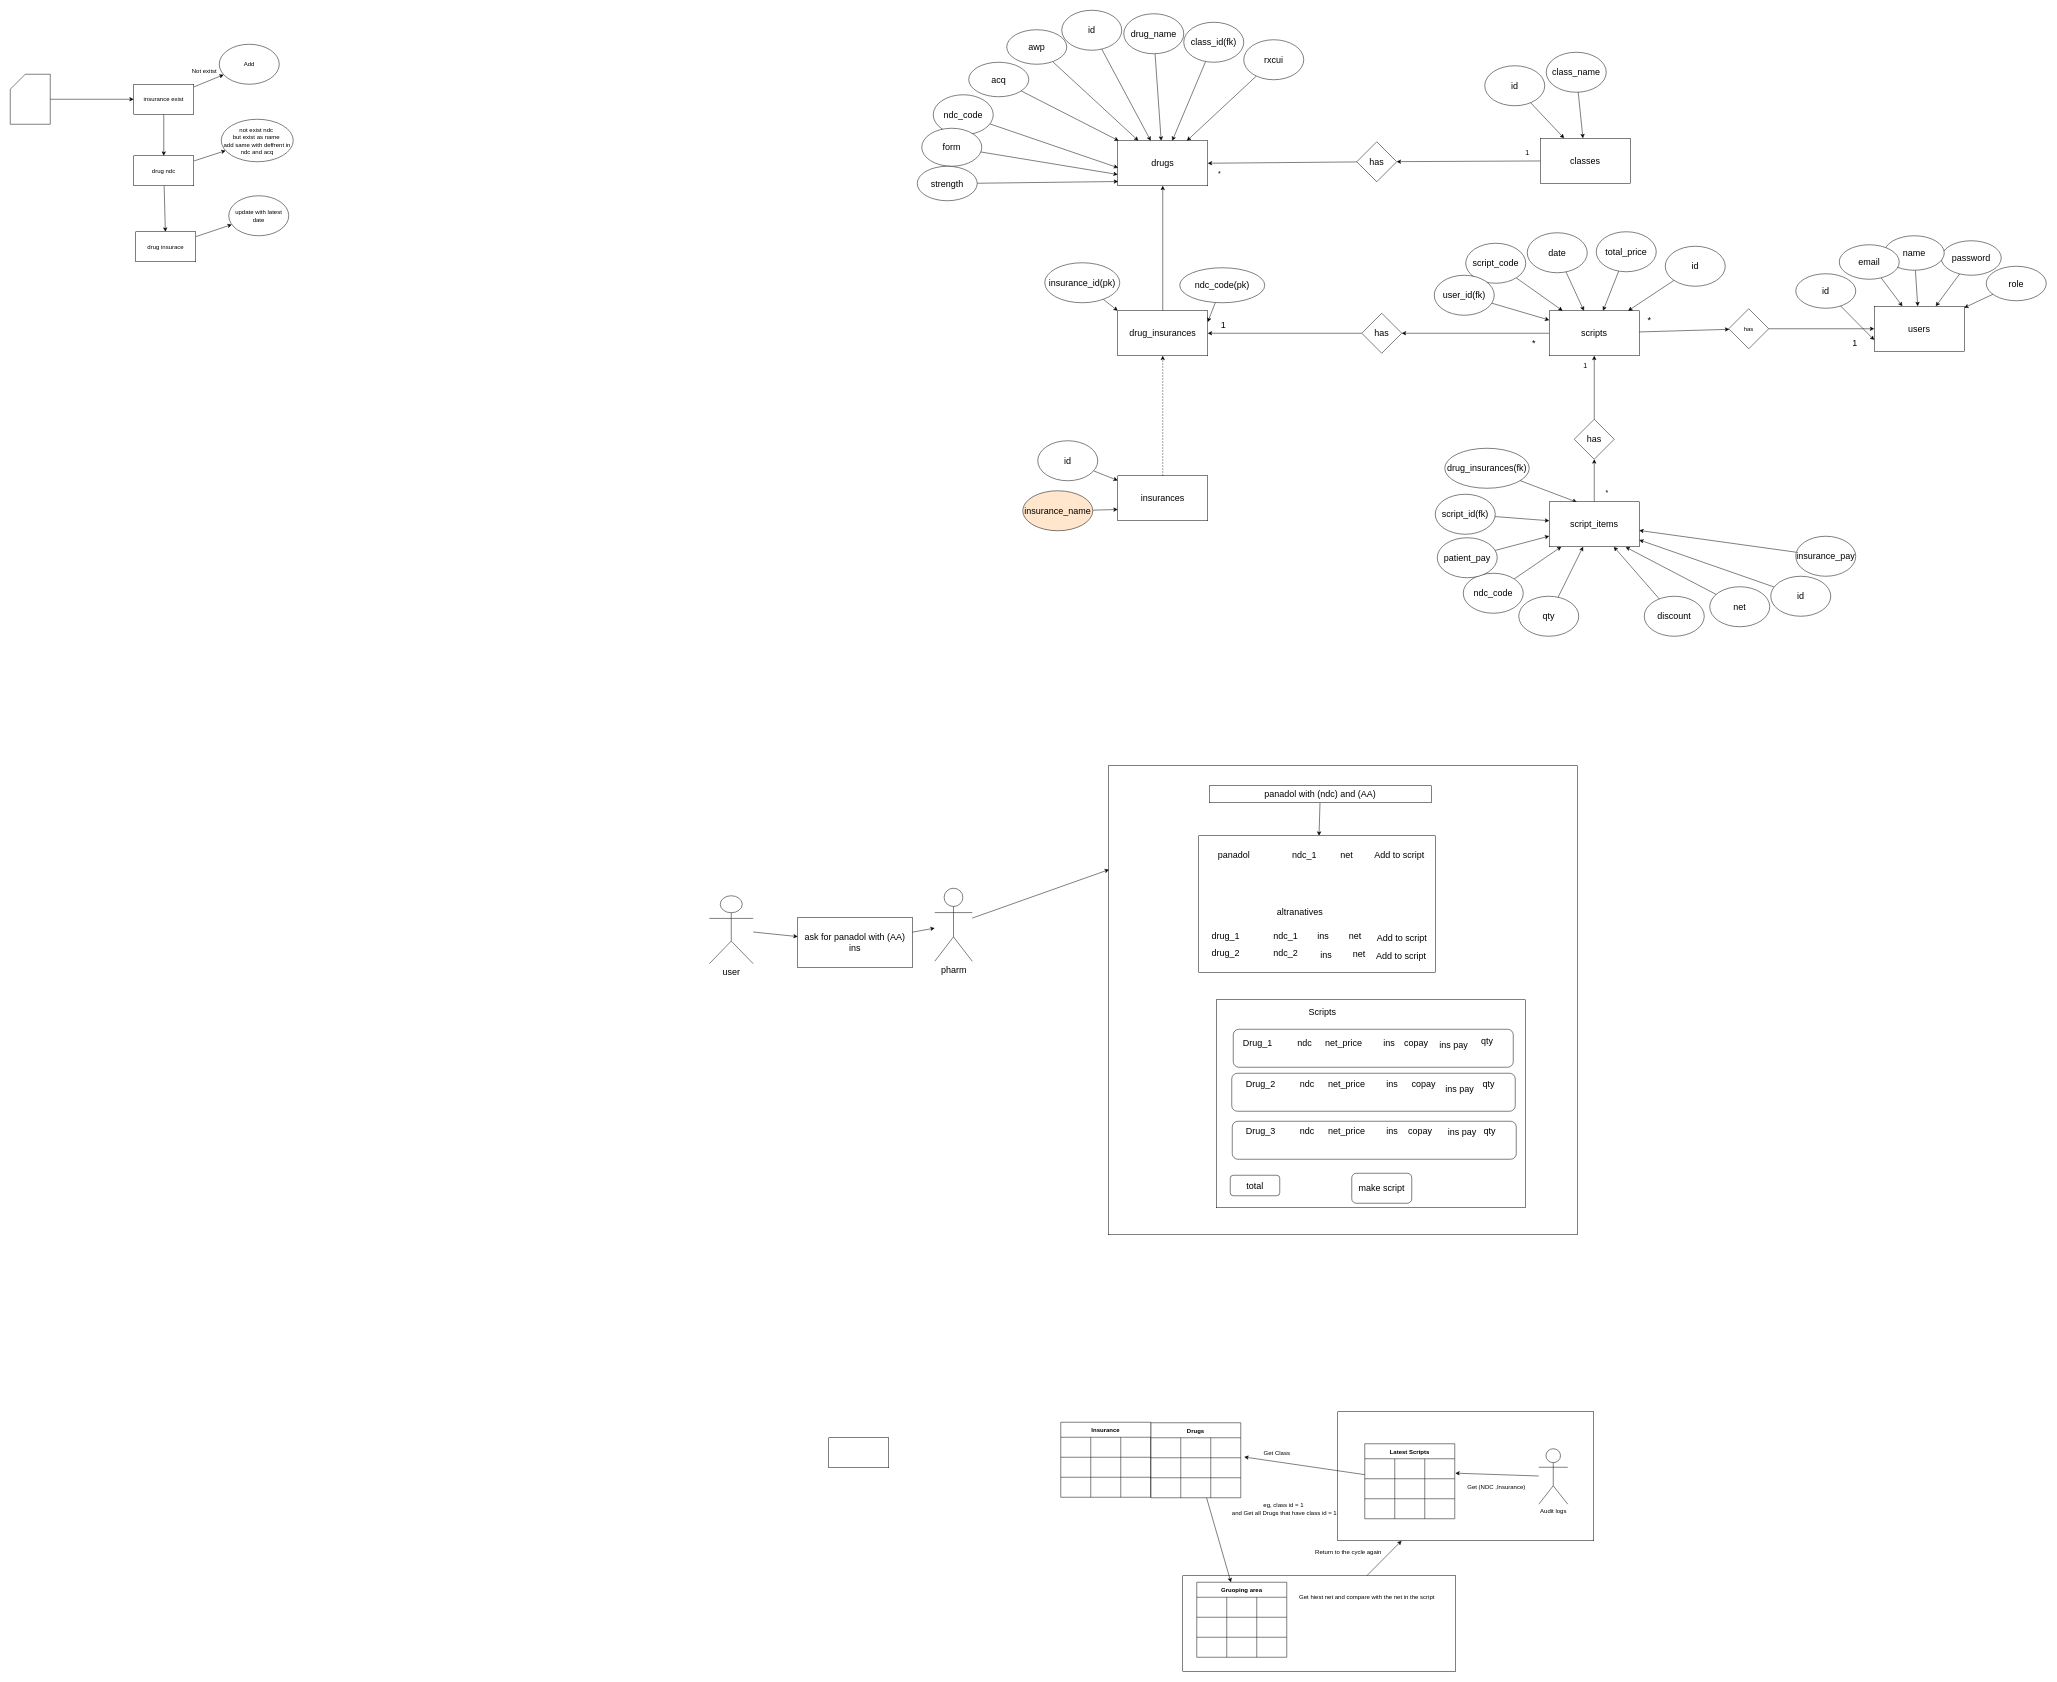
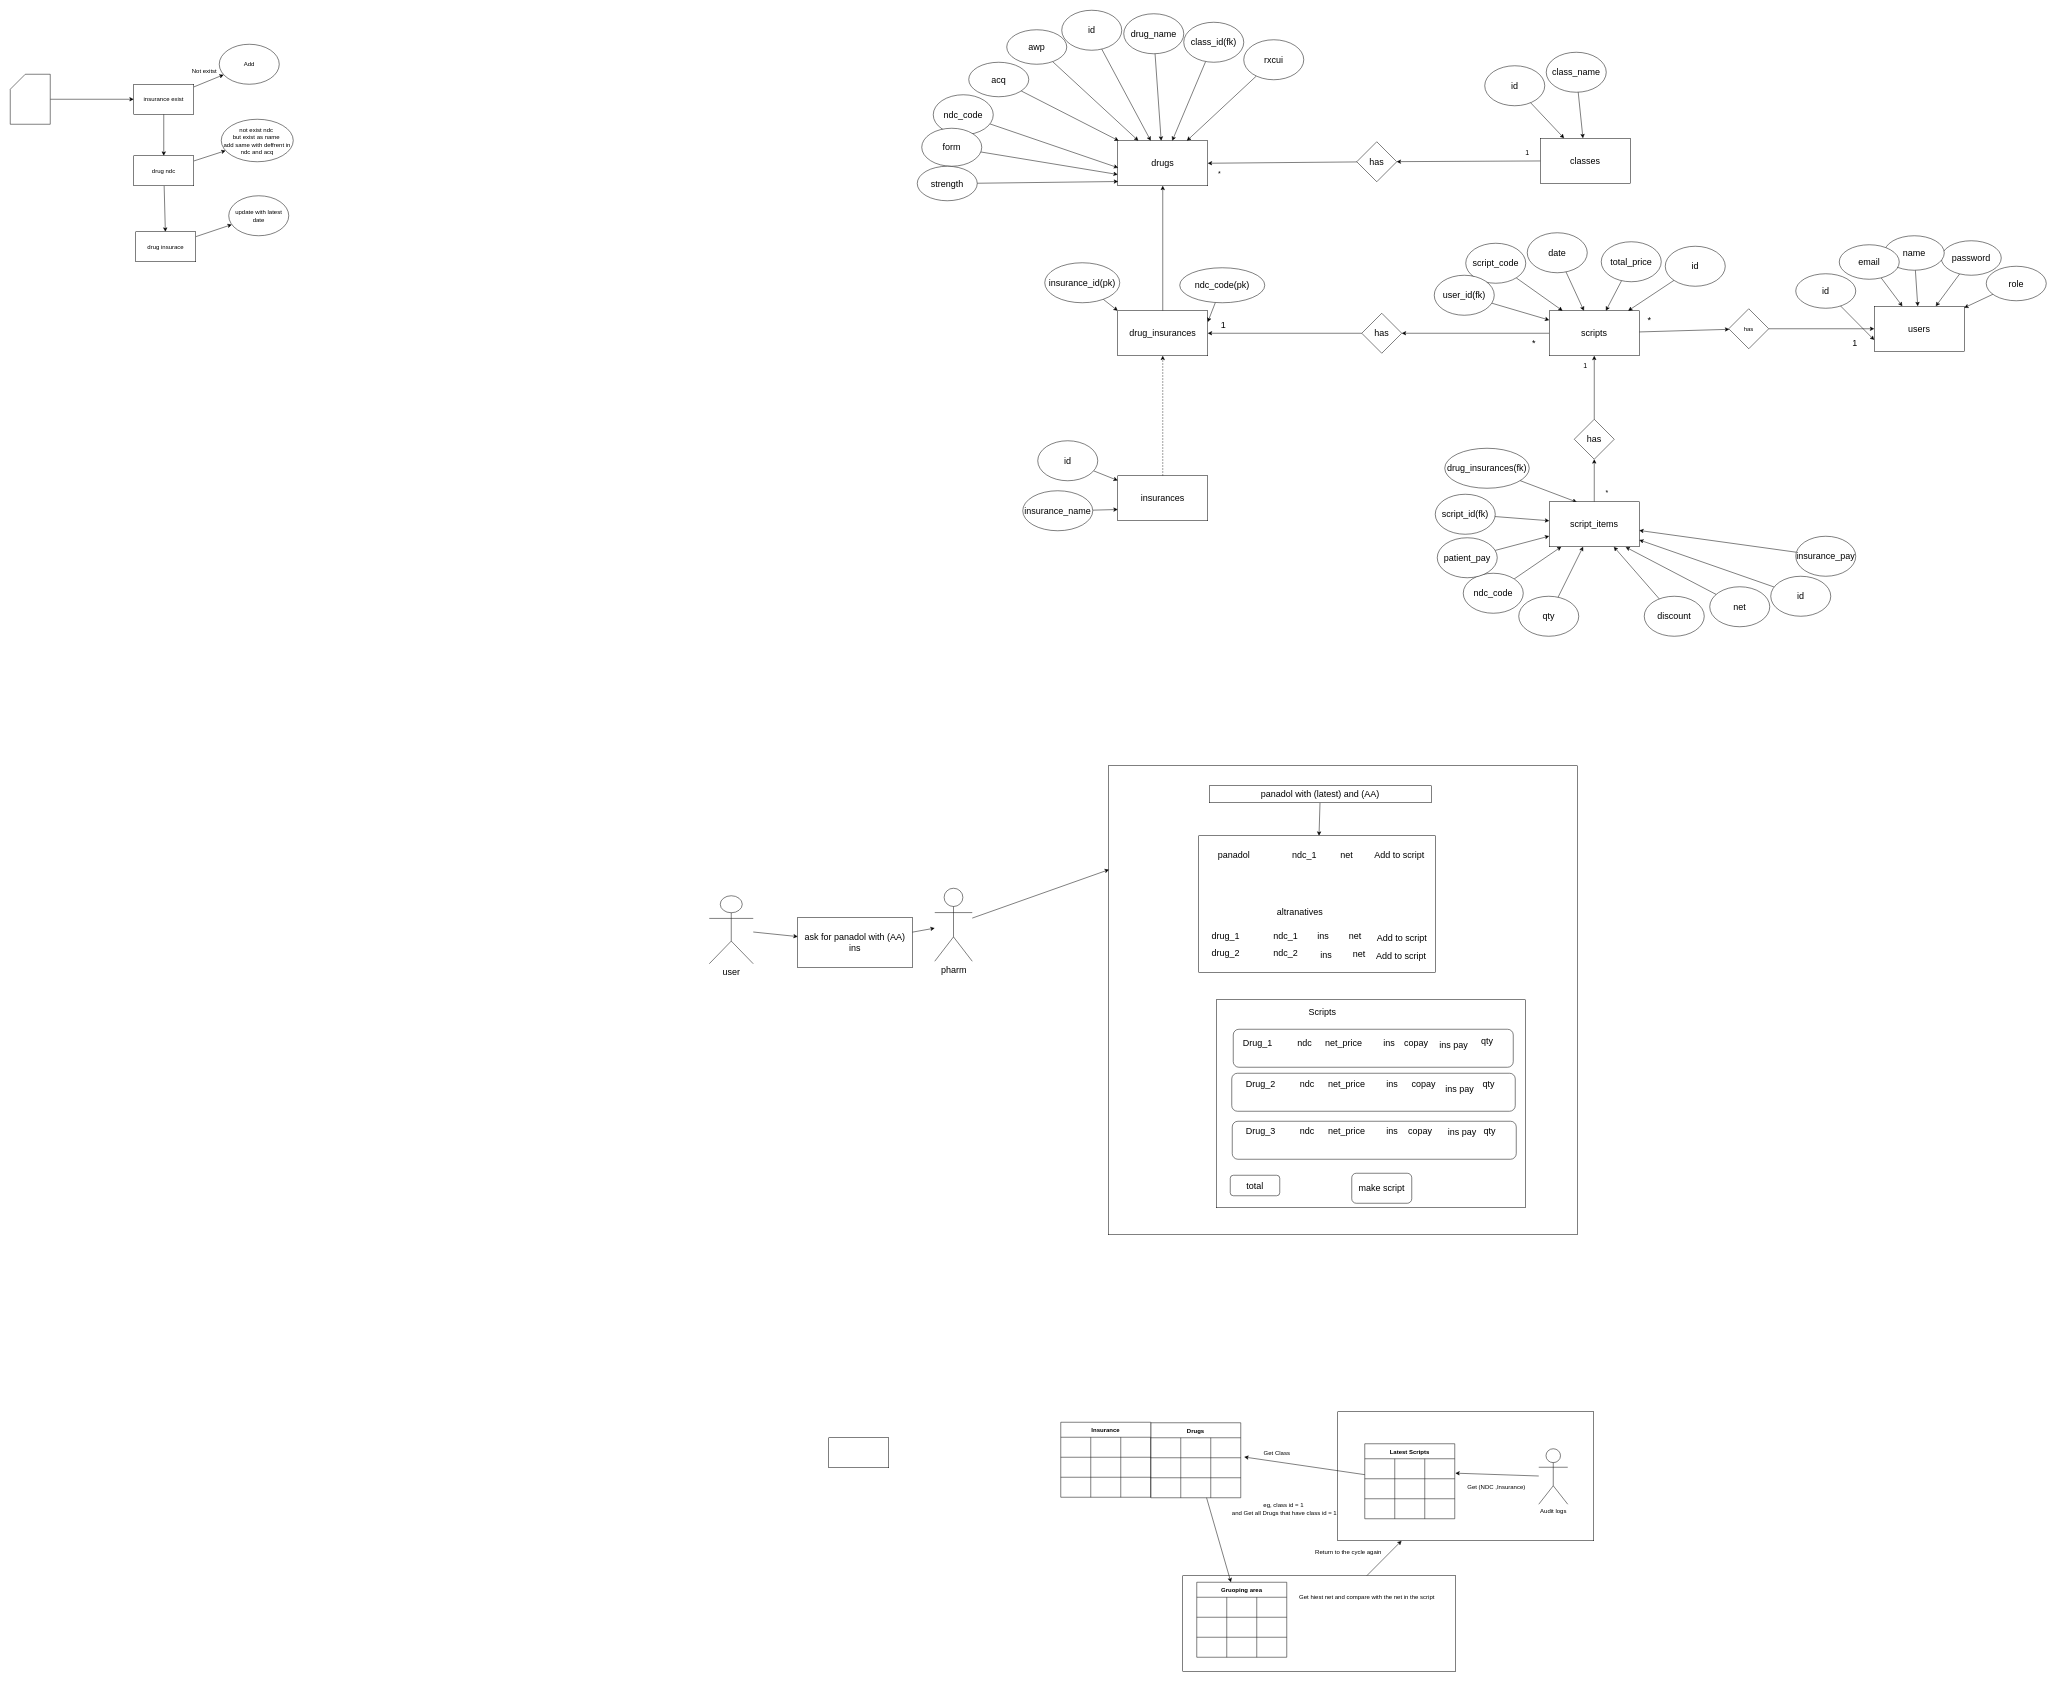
- <mxCell id="32" value="total_price" style="ellipse;whiteSpace=wrap;html=1;fontSize=18;" parent="1" vertex="1"><mxGeometry x="3192" y="463" width="120" height="80" as="geometry" /></mxCell>
+ <mxCell id="32" value="total_price" style="ellipse;whiteSpace=wrap;html=1;fontSize=18;" parent="1" vertex="1"><mxGeometry x="3202" y="483" width="120" height="80" as="geometry" /></mxCell>
- <mxCell id="15" value="insurance_name" style="ellipse;whiteSpace=wrap;html=1;fontSize=18;fillColor=#ffe6cc;" parent="1" vertex="1"><mxGeometry x="2045" y="981" width="140" height="80" as="geometry" /></mxCell>
+ <mxCell id="15" value="insurance_name" style="ellipse;whiteSpace=wrap;html=1;fontSize=18;" parent="1" vertex="1"><mxGeometry x="2045" y="981" width="140" height="80" as="geometry" /></mxCell>
- <mxCell id="83" value="panadol with (ndc) and (AA)" style="rounded=0;whiteSpace=wrap;html=1;fontSize=18;" parent="1" vertex="1"><mxGeometry x="2418" y="1571" width="444" height="34" as="geometry" /></mxCell>
+ <mxCell id="83" value="panadol with (latest) and (AA)" style="rounded=0;whiteSpace=wrap;html=1;fontSize=18;" parent="1" vertex="1"><mxGeometry x="2418" y="1571" width="444" height="34" as="geometry" /></mxCell>
